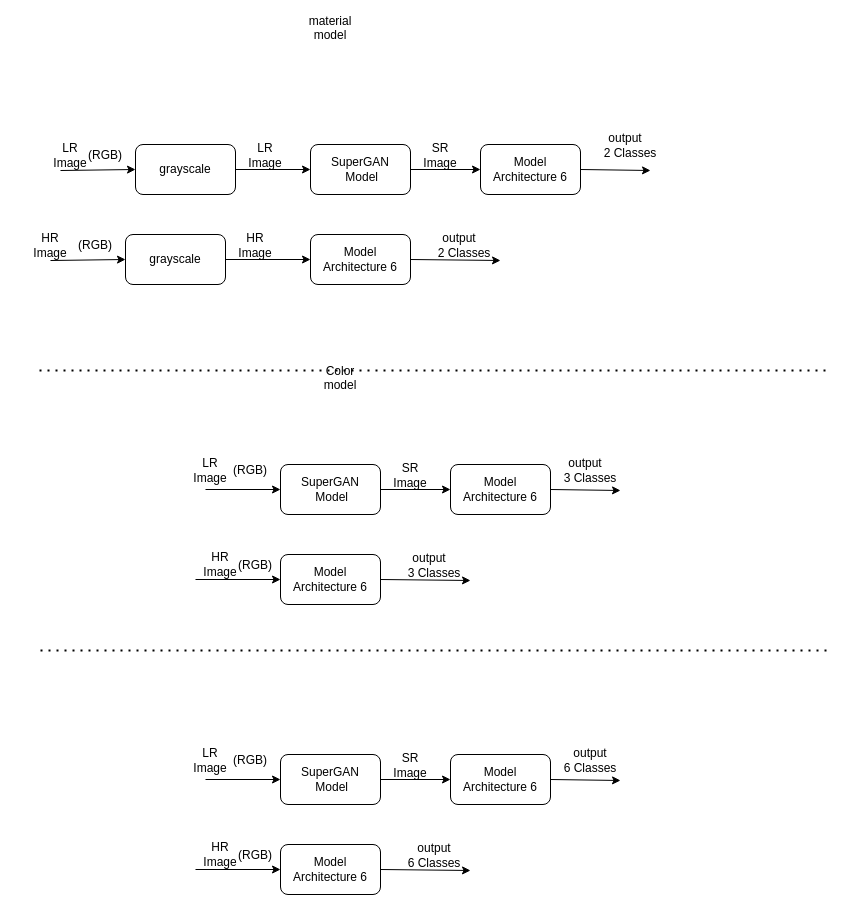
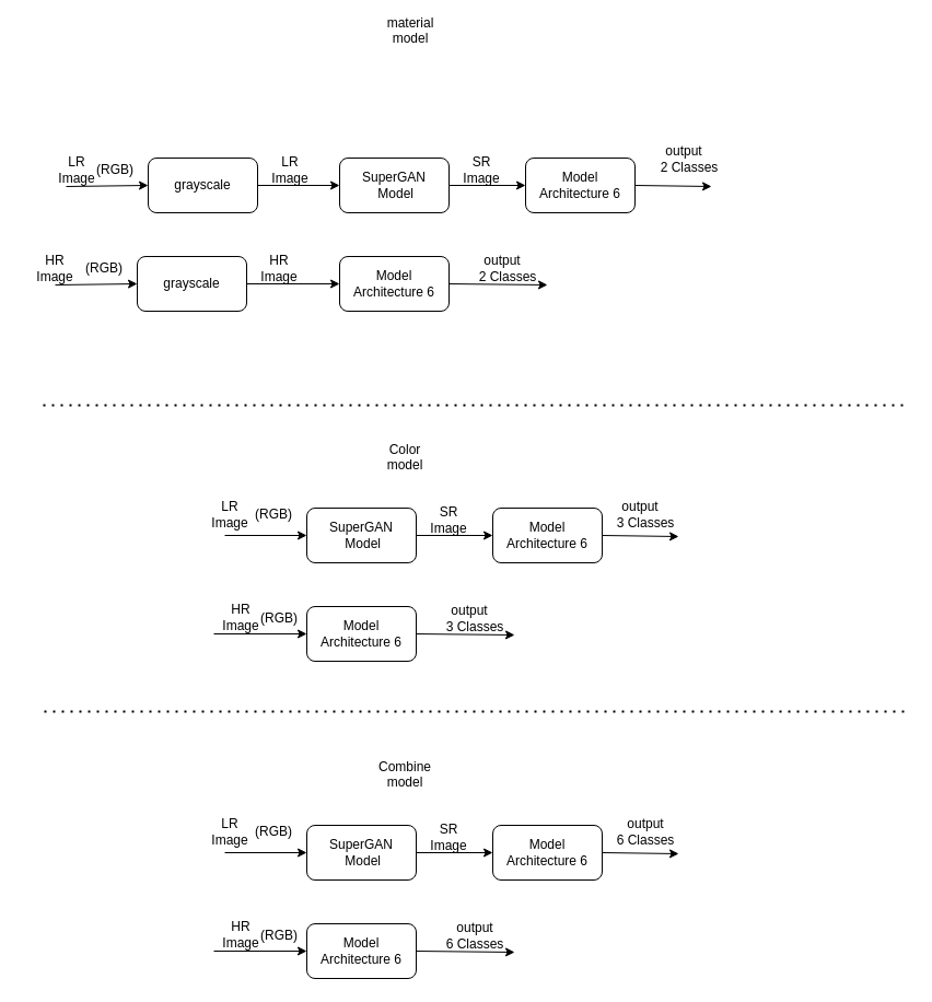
- <mxCell id="22" value="material model&lt;div&gt;&lt;br&gt;&lt;/div&gt;" style="text;html=1;align=center;verticalAlign=middle;whiteSpace=wrap;rounded=0;" parent="1" vertex="1"><mxGeometry x="300" y="20" width="60" height="30" as="geometry" /></mxCell>
+ <mxCell id="22" value="material model&lt;div&gt;&lt;br&gt;&lt;/div&gt;" style="text;html=1;align=center;verticalAlign=middle;whiteSpace=wrap;rounded=0;" parent="1" vertex="1"><mxGeometry x="345" y="20" width="60" height="30" as="geometry" /></mxCell>
- <mxCell id="37" value="Color model&lt;div&gt;&lt;br&gt;&lt;/div&gt;" style="text;html=1;align=center;verticalAlign=middle;whiteSpace=wrap;rounded=0;" parent="1" vertex="1"><mxGeometry x="310" y="370" width="60" height="30" as="geometry" /></mxCell>
+ <mxCell id="37" value="Color model&lt;div&gt;&lt;br&gt;&lt;/div&gt;" style="text;html=1;align=center;verticalAlign=middle;whiteSpace=wrap;rounded=0;" parent="1" vertex="1"><mxGeometry x="340" y="410" width="60" height="30" as="geometry" /></mxCell>
+ <mxCell id="54" value="Combine model&lt;div&gt;&lt;br&gt;&lt;/div&gt;" style="text;html=1;align=center;verticalAlign=middle;whiteSpace=wrap;rounded=0;" parent="1" vertex="1"><mxGeometry x="340" y="700" width="60" height="30" as="geometry" /></mxCell>
